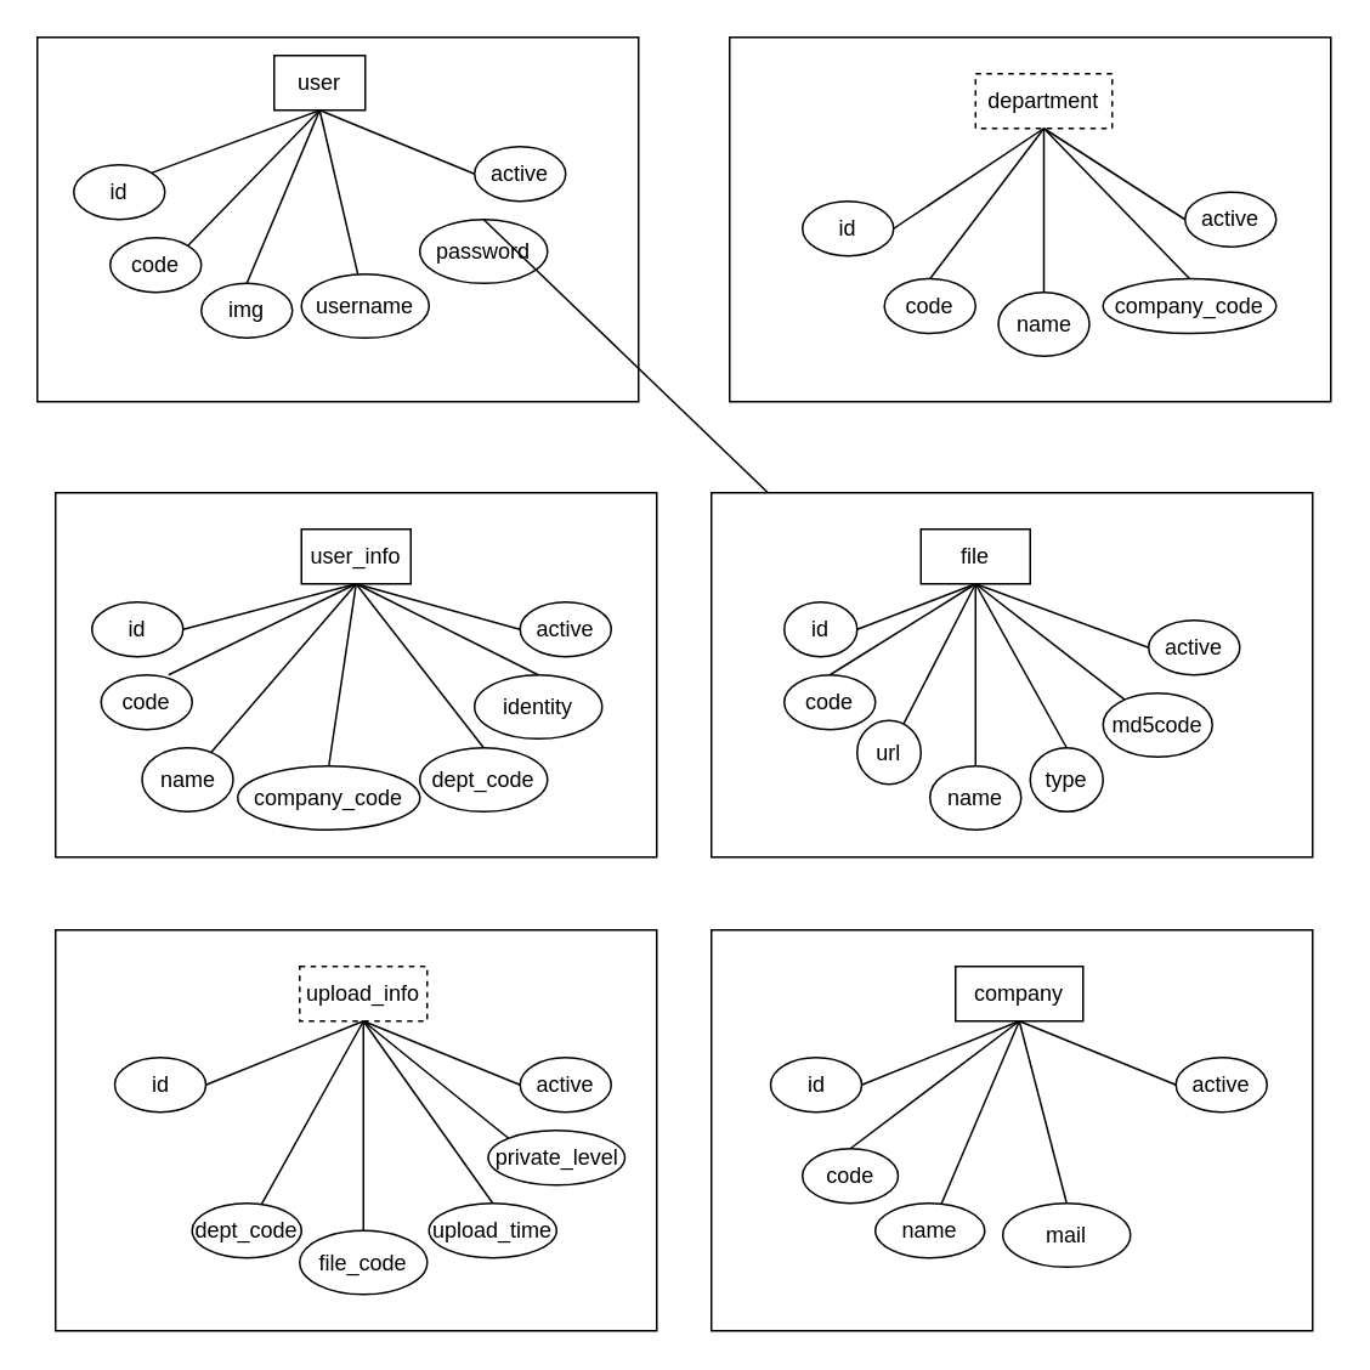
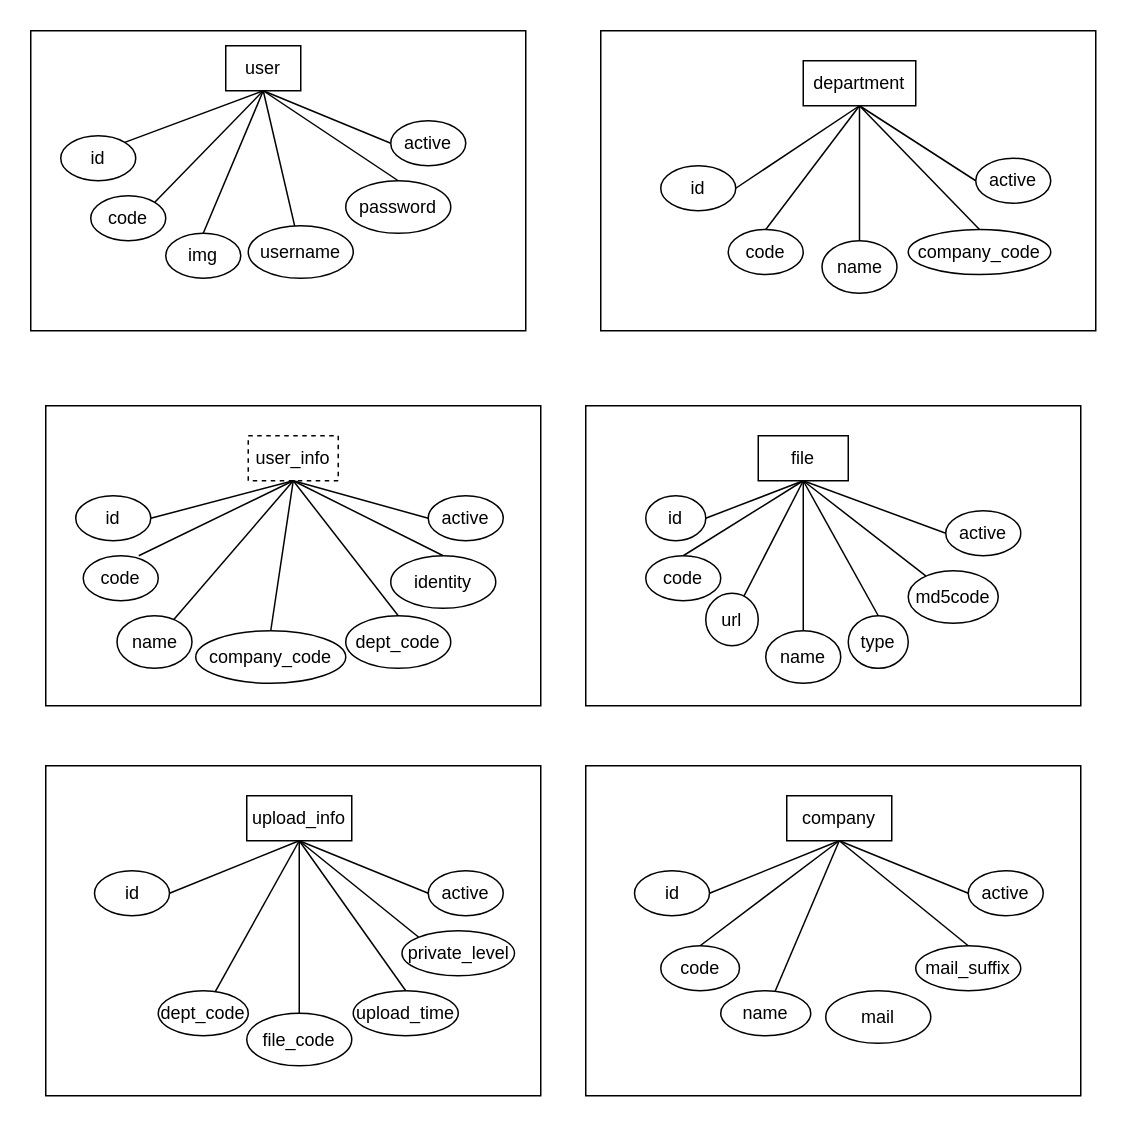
- <mxCell id="29" value="department" style="rounded=0;whiteSpace=wrap;html=1;dashed=1;" parent="1" vertex="1"><mxGeometry x="535" y="40" width="75" height="30" as="geometry" /></mxCell>
+ <mxCell id="29" value="department" style="rounded=0;whiteSpace=wrap;html=1;" parent="1" vertex="1"><mxGeometry x="535" y="40" width="75" height="30" as="geometry" /></mxCell>
- <mxCell id="12" value="" style="endArrow=none;html=1;rounded=0;exitX=0.5;exitY=0;exitDx=0;exitDy=0;" parent="1" source="7" target="43" edge="1"><mxGeometry width="50" height="50" relative="1" as="geometry"><mxPoint x="120" y="127.5" as="sourcePoint" /><mxPoint x="180" y="70" as="targetPoint" /></mxGeometry></mxCell>
+ <mxCell id="12" value="" style="endArrow=none;html=1;rounded=0;exitX=0.5;exitY=0;exitDx=0;exitDy=0;entryX=0.5;entryY=1;entryDx=0;entryDy=0;" parent="1" source="7" target="3" edge="1"><mxGeometry width="50" height="50" relative="1" as="geometry"><mxPoint x="120" y="127.5" as="sourcePoint" /><mxPoint x="180" y="70" as="targetPoint" /></mxGeometry></mxCell>
- <mxCell id="15" value="user_info" style="rounded=0;whiteSpace=wrap;html=1;" parent="1" vertex="1"><mxGeometry x="165" y="290" width="60" height="30" as="geometry" /></mxCell>
+ <mxCell id="15" value="user_info" style="rounded=0;whiteSpace=wrap;html=1;dashed=1;" parent="1" vertex="1"><mxGeometry x="165" y="290" width="60" height="30" as="geometry" /></mxCell>
- <mxCell id="55" value="upload_info" style="rounded=0;whiteSpace=wrap;html=1;dashed=1;" parent="1" vertex="1"><mxGeometry x="164" y="530" width="70" height="30" as="geometry" /></mxCell>
+ <mxCell id="55" value="upload_info" style="rounded=0;whiteSpace=wrap;html=1;" parent="1" vertex="1"><mxGeometry x="164" y="530" width="70" height="30" as="geometry" /></mxCell>
+ <mxCell id="82" value="" style="endArrow=none;html=1;rounded=0;exitX=0.5;exitY=0;exitDx=0;exitDy=0;entryX=0.5;entryY=1;entryDx=0;entryDy=0;" edge="1" parent="1" source="77" target="73"><mxGeometry width="50" height="50" relative="1" as="geometry"><mxPoint x="490" y="617.5" as="sourcePoint" /><mxPoint x="550" y="560" as="targetPoint" /></mxGeometry></mxCell>
- <mxCell id="85" value="" style="endArrow=none;html=1;rounded=0;exitX=0.5;exitY=0;exitDx=0;exitDy=0;entryX=0.5;entryY=1;entryDx=0;entryDy=0;" edge="1" parent="1" source="84" target="73"><mxGeometry width="50" height="50" relative="1" as="geometry"><mxPoint x="635" y="645" as="sourcePoint" /><mxPoint x="565" y="570" as="targetPoint" /></mxGeometry></mxCell>
+ <mxCell id="77" value="mail_suffix" style="ellipse;whiteSpace=wrap;html=1;" vertex="1" parent="1"><mxGeometry x="610" y="630" width="70" height="30" as="geometry" /></mxCell>
